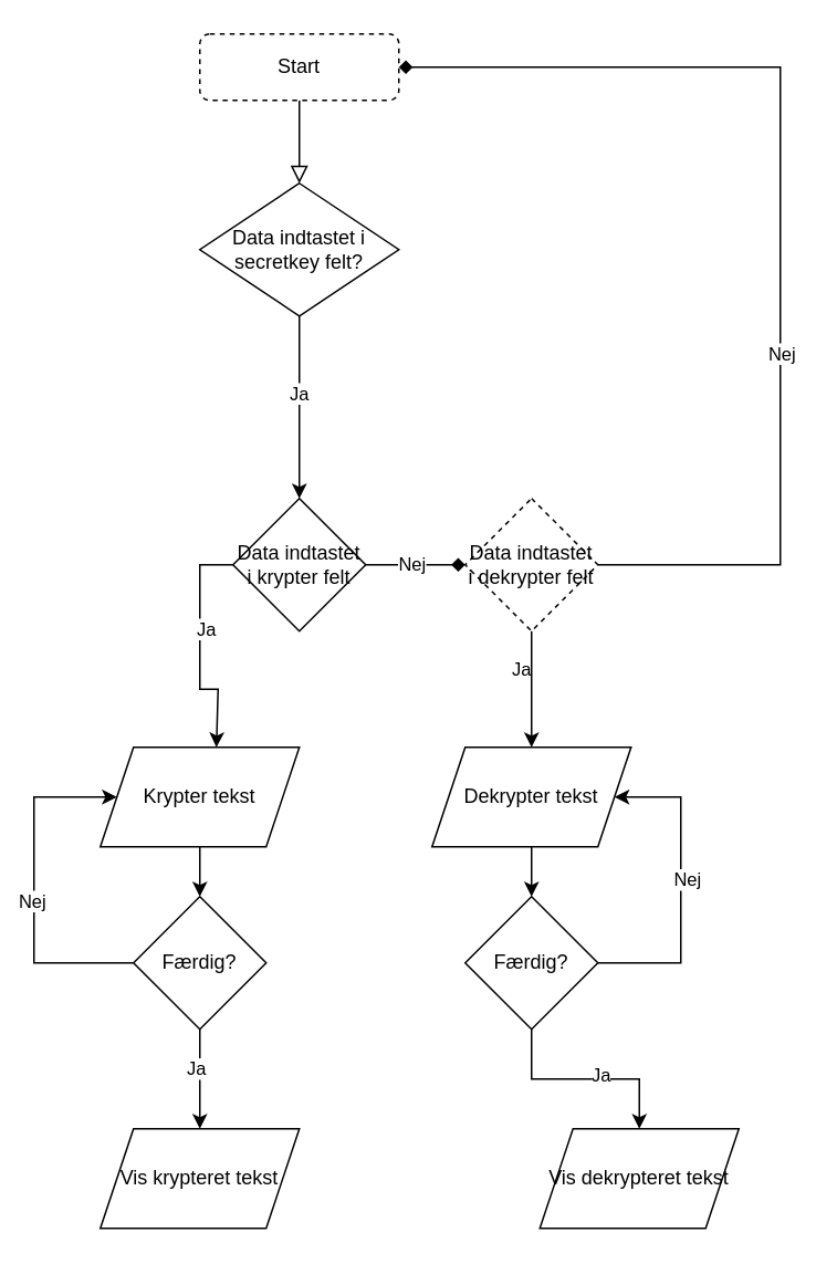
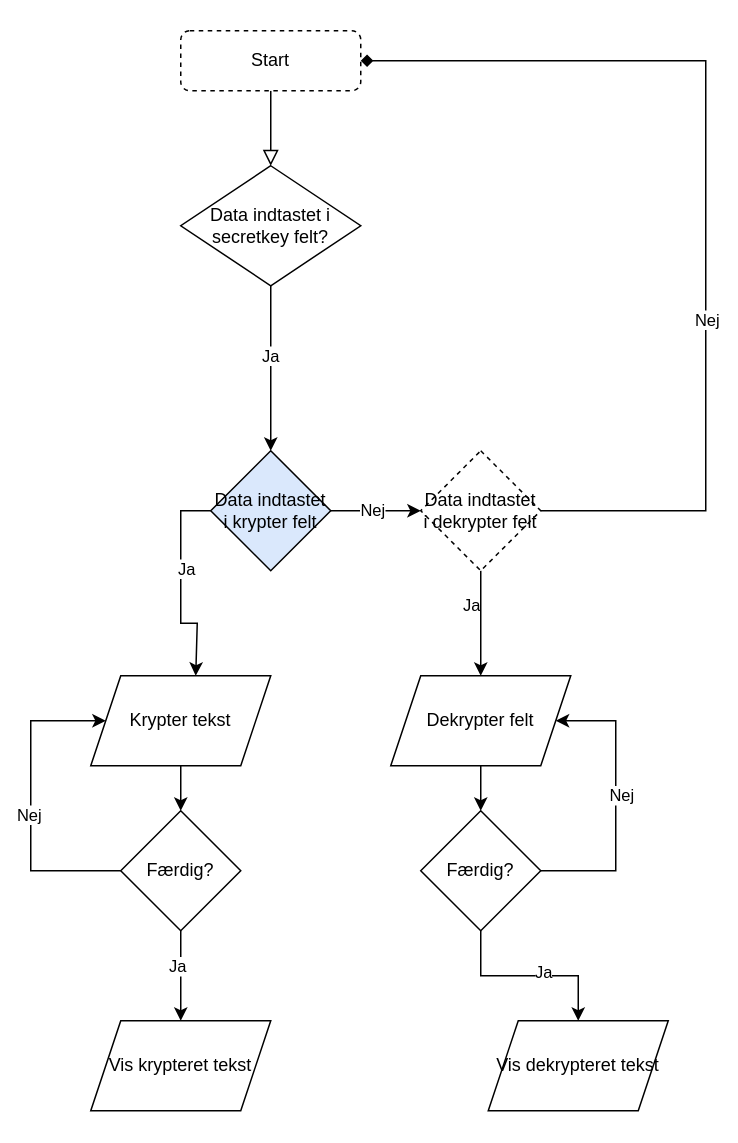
- <mxCell id="11" value="Data indtastet i krypter felt" style="rhombus;whiteSpace=wrap;html=1;" vertex="1" parent="1"><mxGeometry x="140" y="300" width="80" height="80" as="geometry" /></mxCell>
+ <mxCell id="11" value="Data indtastet i krypter felt" style="rhombus;whiteSpace=wrap;html=1;fillColor=#dae8fc;" vertex="1" parent="1"><mxGeometry x="140" y="300" width="80" height="80" as="geometry" /></mxCell>
- <mxCell id="7" style="edgeStyle=orthogonalEdgeStyle;rounded=0;orthogonalLoop=1;jettySize=auto;html=1;entryX=0;entryY=0.5;entryDx=0;entryDy=0;endArrow=diamond;" edge="1" parent="1" source="11" target="16"><mxGeometry relative="1" as="geometry" /></mxCell>
+ <mxCell id="7" style="edgeStyle=orthogonalEdgeStyle;rounded=0;orthogonalLoop=1;jettySize=auto;html=1;entryX=0;entryY=0.5;entryDx=0;entryDy=0;" edge="1" parent="1" source="11" target="16"><mxGeometry relative="1" as="geometry" /></mxCell>
- <mxCell id="20" value="Dekrypter tekst" style="shape=parallelogram;perimeter=parallelogramPerimeter;whiteSpace=wrap;html=1;fixedSize=1;" vertex="1" parent="1"><mxGeometry x="260" y="450" width="120" height="60" as="geometry" /></mxCell>
+ <mxCell id="20" value="Dekrypter felt" style="shape=parallelogram;perimeter=parallelogramPerimeter;whiteSpace=wrap;html=1;fixedSize=1;" vertex="1" parent="1"><mxGeometry x="260" y="450" width="120" height="60" as="geometry" /></mxCell>
